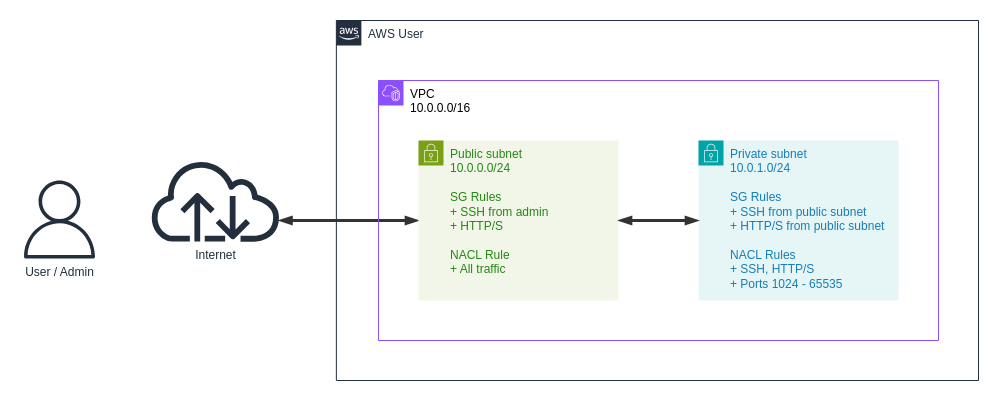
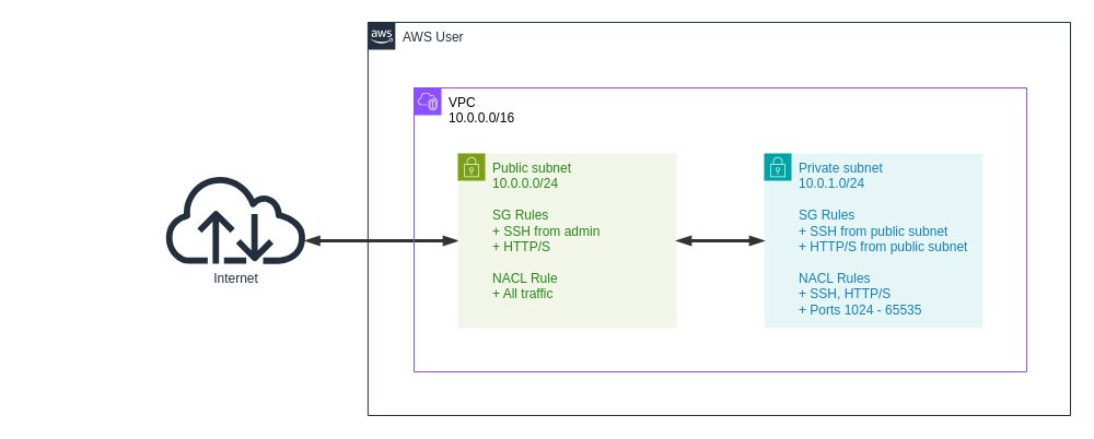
- <mxCell id="5" value="User / Admin" style="sketch=0;outlineConnect=0;fontColor=#232F3E;gradientColor=none;fillColor=#232F3D;strokeColor=none;dashed=0;verticalLabelPosition=bottom;verticalAlign=top;align=center;html=1;fontSize=12;fontStyle=0;aspect=fixed;pointerEvents=1;shape=mxgraph.aws4.user;" vertex="1" parent="1"><mxGeometry x="20" y="180" width="78" height="78" as="geometry" /></mxCell>
